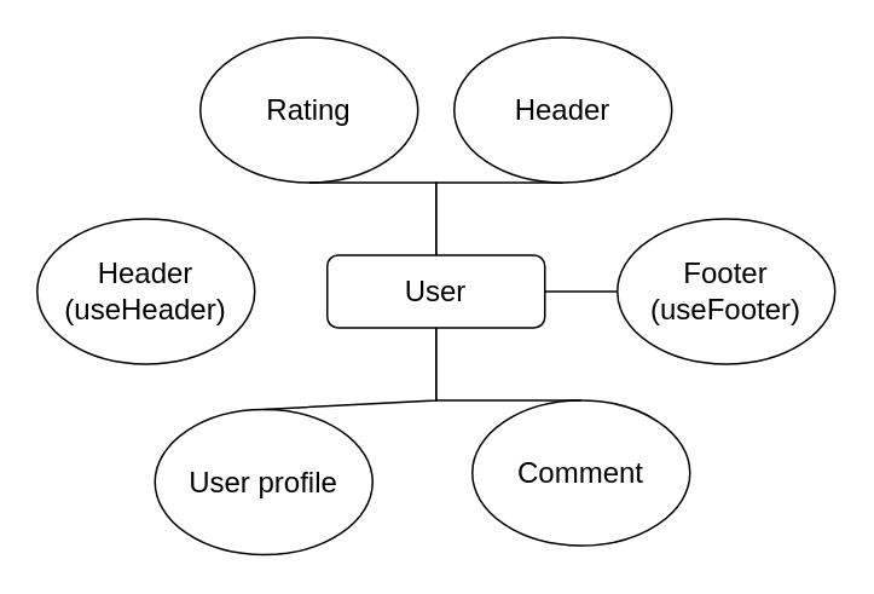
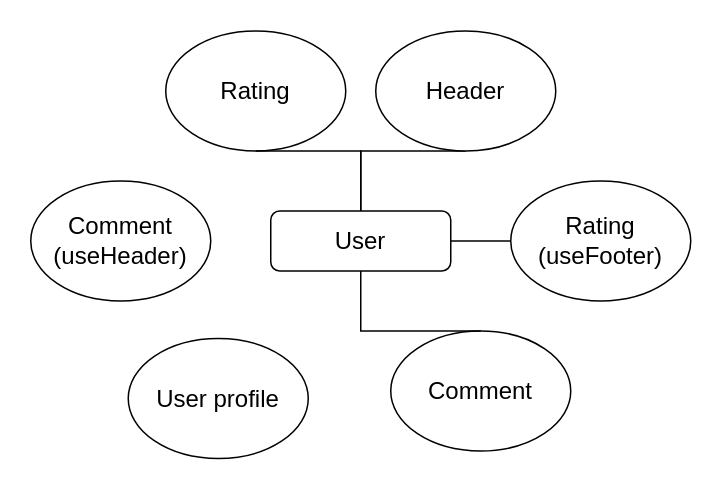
- <mxCell id="3" value="Header&lt;br&gt;(useHeader)" style="ellipse;whiteSpace=wrap;html=1;fontSize=16;" vertex="1" parent="1"><mxGeometry x="20" y="120" width="120" height="80" as="geometry" /></mxCell>
+ <mxCell id="3" value="Comment&lt;br&gt;(useHeader)" style="ellipse;whiteSpace=wrap;html=1;fontSize=16;" vertex="1" parent="1"><mxGeometry x="20" y="120" width="120" height="80" as="geometry" /></mxCell>
- <mxCell id="5" value="Footer&lt;br&gt;(useFooter)" style="ellipse;whiteSpace=wrap;html=1;fontSize=16;" vertex="1" parent="1"><mxGeometry x="340" y="120" width="120" height="80" as="geometry" /></mxCell>
+ <mxCell id="5" value="Rating&lt;br&gt;(useFooter)" style="ellipse;whiteSpace=wrap;html=1;fontSize=16;" vertex="1" parent="1"><mxGeometry x="340" y="120" width="120" height="80" as="geometry" /></mxCell>
- <mxCell id="13" value="" style="endArrow=none;html=1;rounded=0;fontSize=16;exitX=0.5;exitY=0;exitDx=0;exitDy=0;entryX=0.5;entryY=1;entryDx=0;entryDy=0;" edge="1" parent="1" source="12" target="2"><mxGeometry width="50" height="50" relative="1" as="geometry"><mxPoint x="210" y="210" as="sourcePoint" /><mxPoint x="260" y="160" as="targetPoint" /><Array as="points"><mxPoint x="240" y="220" /></Array></mxGeometry></mxCell>
